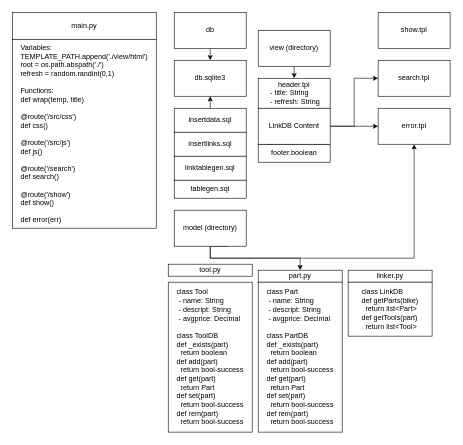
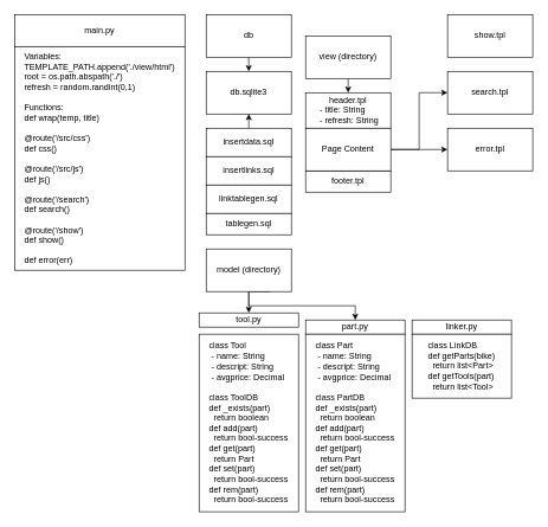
- <mxCell id="27" value="LinkDB Content" style="rounded=0;whiteSpace=wrap;html=1;" vertex="1" parent="1"><mxGeometry x="430" y="180" width="120" height="60" as="geometry" /></mxCell>
+ <mxCell id="27" value="Page Content" style="rounded=0;whiteSpace=wrap;html=1;" vertex="1" parent="1"><mxGeometry x="430" y="180" width="120" height="60" as="geometry" /></mxCell>
- <mxCell id="4" style="edgeStyle=orthogonalEdgeStyle;rounded=0;orthogonalLoop=1;jettySize=auto;html=1;exitX=0.5;exitY=1;exitDx=0;exitDy=0;" edge="1" parent="1" source="6" target="30"><mxGeometry relative="1" as="geometry" /></mxCell>
+ <mxCell id="4" style="edgeStyle=orthogonalEdgeStyle;rounded=0;orthogonalLoop=1;jettySize=auto;html=1;exitX=0.5;exitY=1;exitDx=0;exitDy=0;entryX=0.5;entryY=0;entryDx=0;entryDy=0;" edge="1" parent="1" source="6" target="21"><mxGeometry relative="1" as="geometry" /></mxCell>
- <mxCell id="24" value="footer.boolean" style="rounded=0;whiteSpace=wrap;html=1;" vertex="1" parent="1"><mxGeometry x="430" y="240" width="120" height="30" as="geometry" /></mxCell>
+ <mxCell id="24" value="footer.tpl" style="rounded=0;whiteSpace=wrap;html=1;" vertex="1" parent="1"><mxGeometry x="430" y="240" width="120" height="30" as="geometry" /></mxCell>
